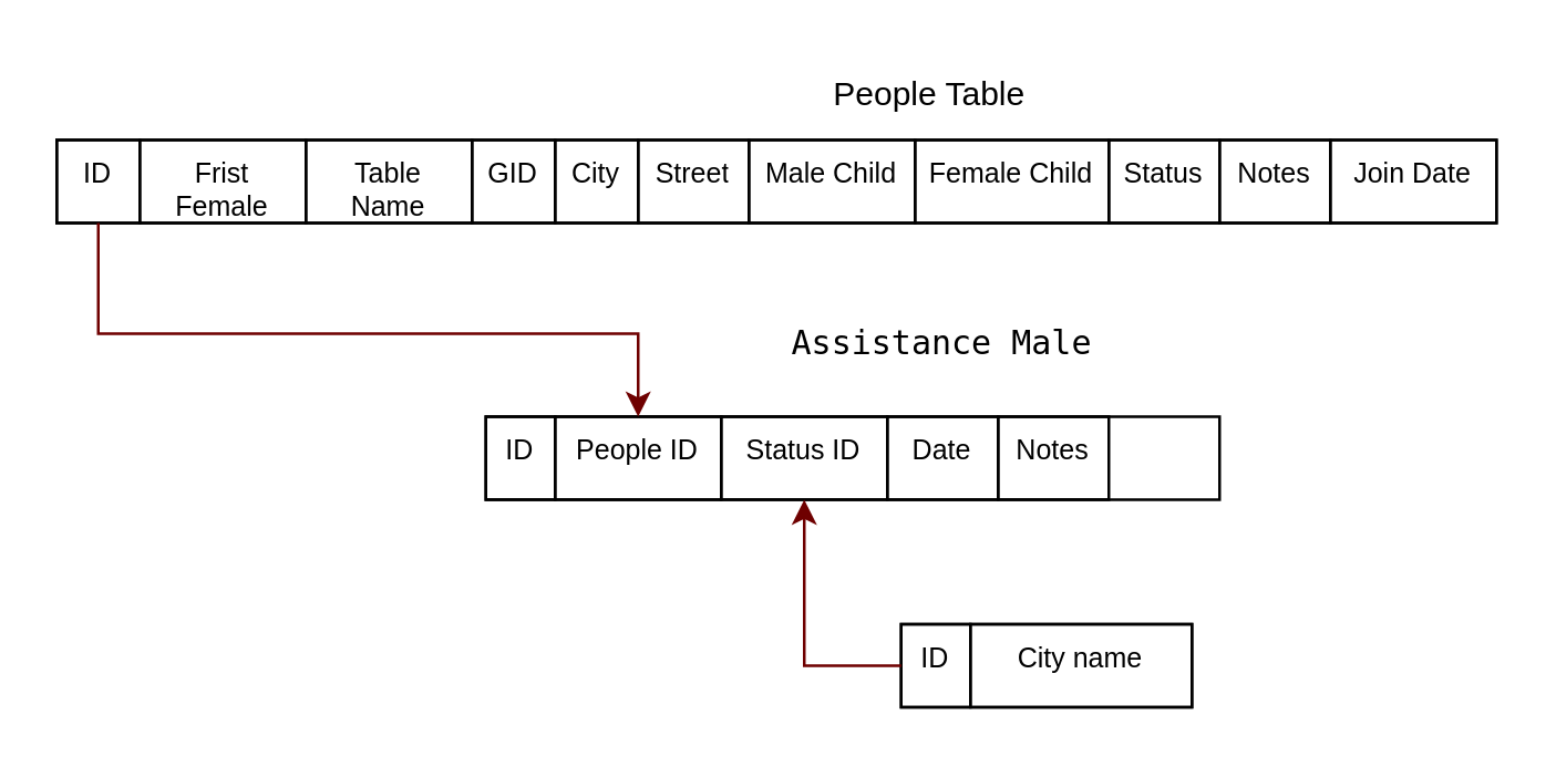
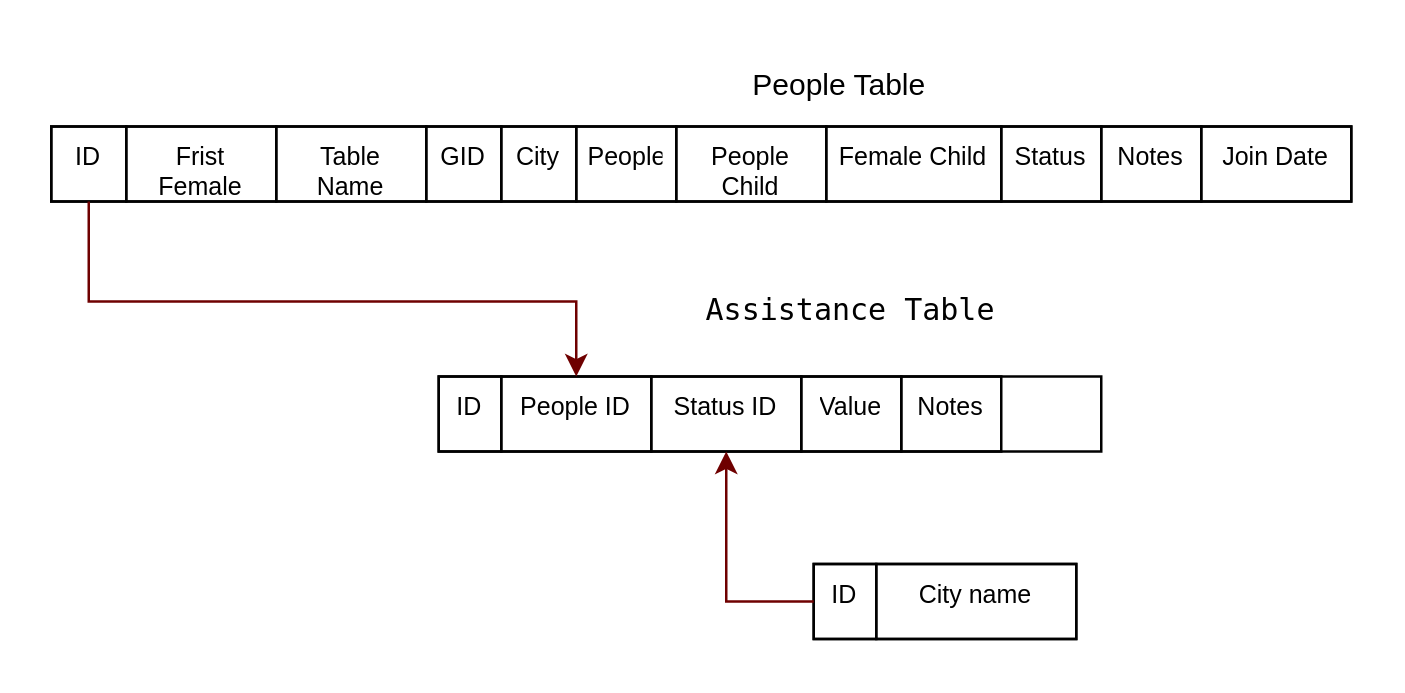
- <mxCell id="9" value="Male Child" style="text;strokeColor=default;fillColor=none;spacingLeft=4;spacingRight=4;overflow=hidden;rotatable=0;points=[[0,0.5],[1,0.5]];portConstraint=eastwest;fontSize=10;whiteSpace=wrap;html=1;align=center;" parent="1" vertex="1"><mxGeometry x="270" y="50" width="60" height="30" as="geometry" /></mxCell>
+ <mxCell id="9" value="People Child" style="text;strokeColor=default;fillColor=none;spacingLeft=4;spacingRight=4;overflow=hidden;rotatable=0;points=[[0,0.5],[1,0.5]];portConstraint=eastwest;fontSize=10;whiteSpace=wrap;html=1;align=center;" parent="1" vertex="1"><mxGeometry x="270" y="50" width="60" height="30" as="geometry" /></mxCell>
- <mxCell id="8" value="Street" style="text;strokeColor=default;fillColor=none;spacingLeft=4;spacingRight=4;overflow=hidden;rotatable=0;points=[[0,0.5],[1,0.5]];portConstraint=eastwest;fontSize=10;whiteSpace=wrap;html=1;align=center;" parent="1" vertex="1"><mxGeometry x="230" y="50" width="40" height="30" as="geometry" /></mxCell>
+ <mxCell id="8" value="People" style="text;strokeColor=default;fillColor=none;spacingLeft=4;spacingRight=4;overflow=hidden;rotatable=0;points=[[0,0.5],[1,0.5]];portConstraint=eastwest;fontSize=10;whiteSpace=wrap;html=1;align=center;" parent="1" vertex="1"><mxGeometry x="230" y="50" width="40" height="30" as="geometry" /></mxCell>
- <mxCell id="20" value="&lt;code&gt;Assistance Male&lt;/code&gt;" style="text;spacingLeft=4;spacingRight=4;overflow=hidden;rotatable=0;points=[[0,0.5],[1,0.5]];portConstraint=eastwest;fontSize=12;whiteSpace=wrap;html=1;fontFamily=Helvetica;align=center;" parent="1" vertex="1"><mxGeometry x="275" y="110" width="130" height="30" as="geometry" /></mxCell>
+ <mxCell id="20" value="&lt;code&gt;Assistance Table&lt;/code&gt;" style="text;spacingLeft=4;spacingRight=4;overflow=hidden;rotatable=0;points=[[0,0.5],[1,0.5]];portConstraint=eastwest;fontSize=12;whiteSpace=wrap;html=1;fontFamily=Helvetica;align=center;" parent="1" vertex="1"><mxGeometry x="275" y="110" width="130" height="30" as="geometry" /></mxCell>
- <mxCell id="18" value="Date" style="text;strokeColor=default;fillColor=none;spacingLeft=4;spacingRight=4;overflow=hidden;rotatable=0;points=[[0,0.5],[1,0.5]];portConstraint=eastwest;fontSize=10;whiteSpace=wrap;html=1;align=center;" parent="1" vertex="1"><mxGeometry x="320" y="150" width="40" height="30" as="geometry" /></mxCell>
+ <mxCell id="18" value="Value" style="text;strokeColor=default;fillColor=none;spacingLeft=4;spacingRight=4;overflow=hidden;rotatable=0;points=[[0,0.5],[1,0.5]];portConstraint=eastwest;fontSize=10;whiteSpace=wrap;html=1;align=center;" parent="1" vertex="1"><mxGeometry x="320" y="150" width="40" height="30" as="geometry" /></mxCell>
